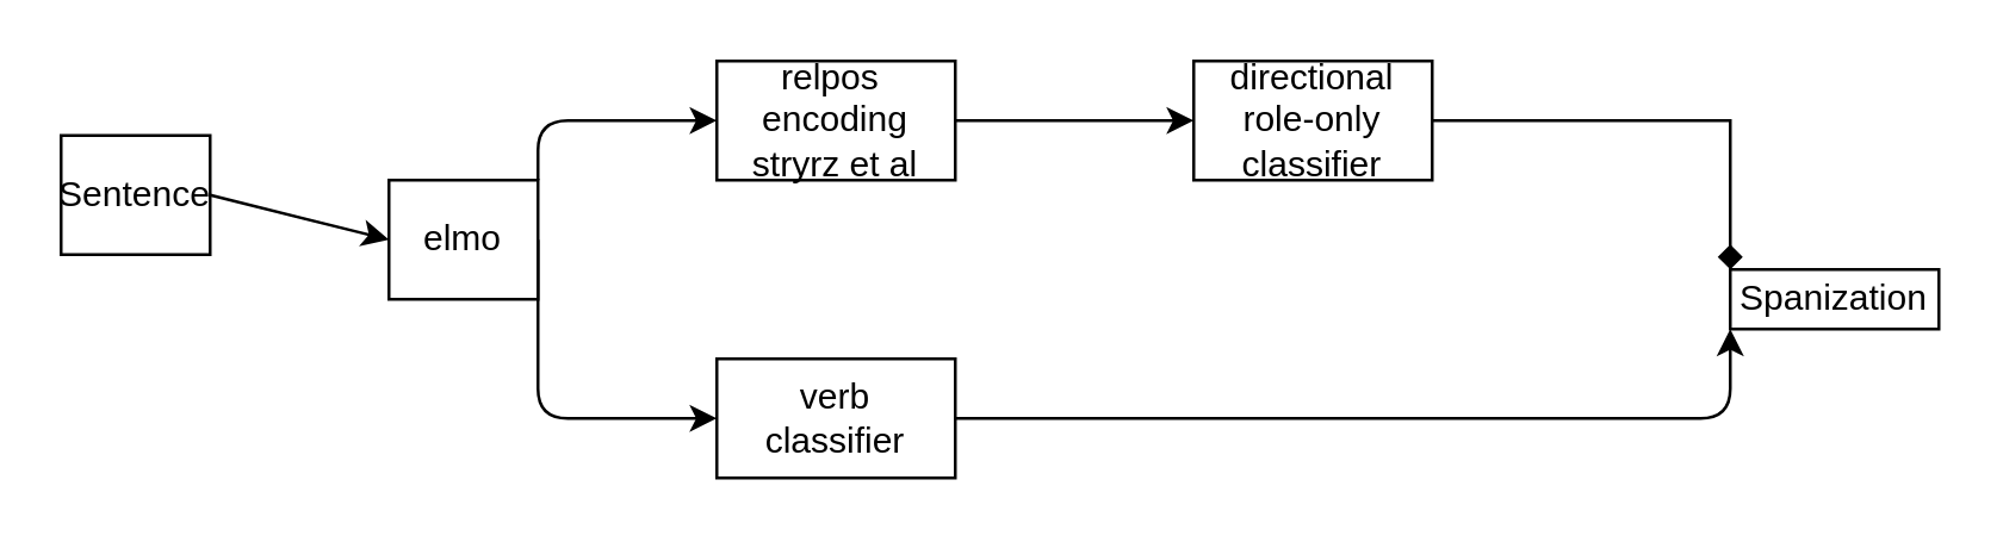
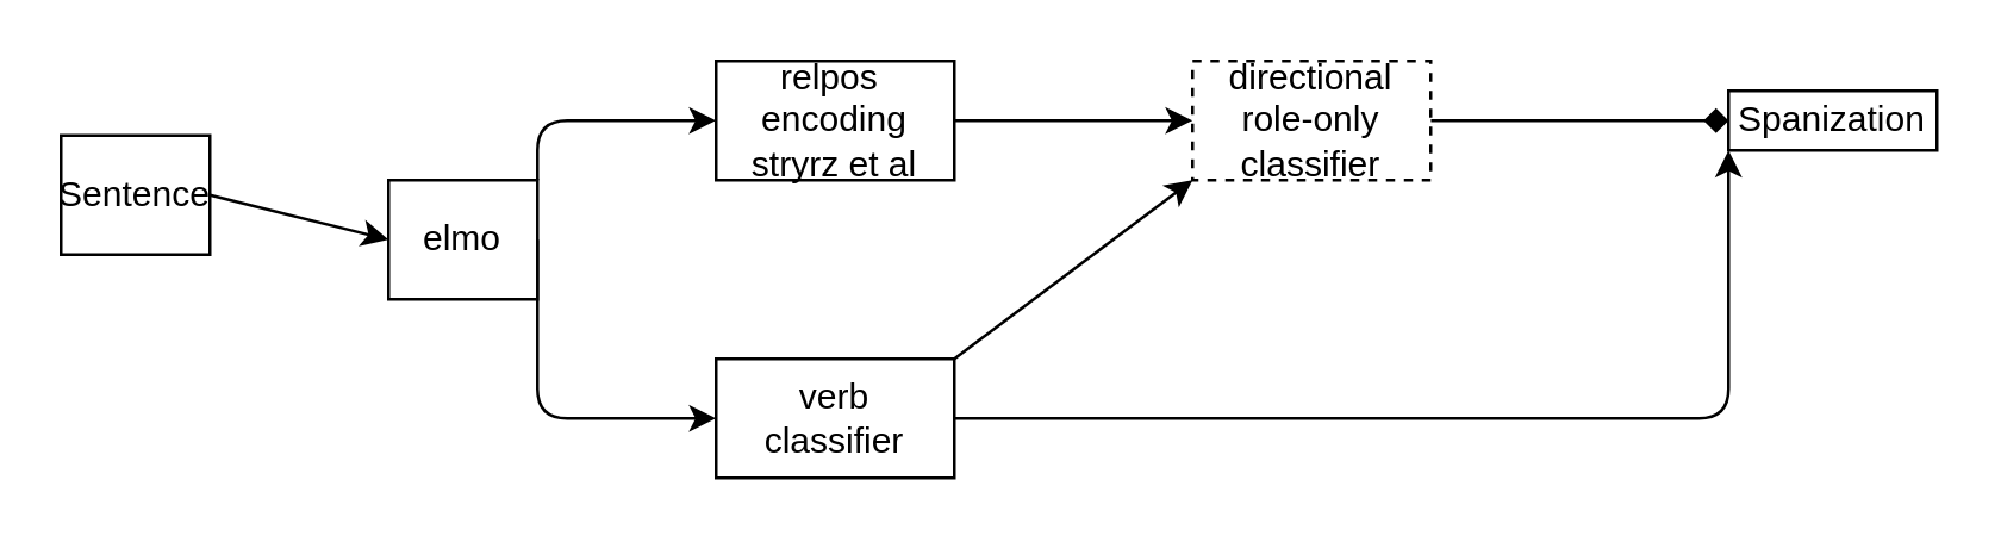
- <mxCell id="8" value="directional&lt;br&gt;role-only&lt;br&gt;classifier" style="rounded=0;whiteSpace=wrap;html=1;" vertex="1" parent="1"><mxGeometry x="400" y="20" width="80" height="40" as="geometry" /></mxCell>
+ <mxCell id="8" value="directional&lt;br&gt;role-only&lt;br&gt;classifier" style="rounded=0;whiteSpace=wrap;html=1;dashed=1;" vertex="1" parent="1"><mxGeometry x="400" y="20" width="80" height="40" as="geometry" /></mxCell>
+ <mxCell id="12" value="" style="endArrow=classic;html=1;entryX=0;entryY=1;entryDx=0;entryDy=0;exitX=1;exitY=0;exitDx=0;exitDy=0;" edge="1" parent="1" source="5" target="8"><mxGeometry width="50" height="50" relative="1" as="geometry"><mxPoint x="30" y="460" as="sourcePoint" /><mxPoint x="80" y="410" as="targetPoint" /></mxGeometry></mxCell>
- <mxCell id="14" value="Spanization" style="rounded=0;whiteSpace=wrap;html=1;" vertex="1" parent="1"><mxGeometry x="580" y="90" width="70" height="20" as="geometry" /></mxCell>
+ <mxCell id="14" value="Spanization" style="rounded=0;whiteSpace=wrap;html=1;" vertex="1" parent="1"><mxGeometry x="580" y="30" width="70" height="20" as="geometry" /></mxCell>
